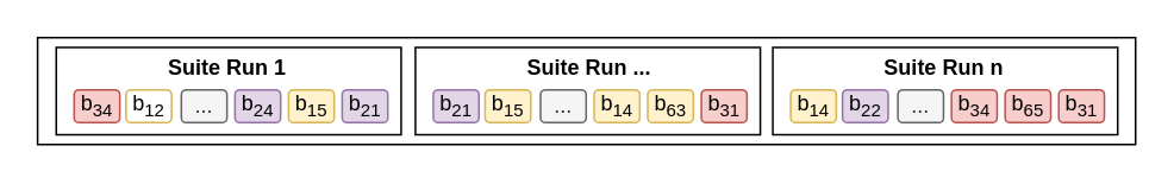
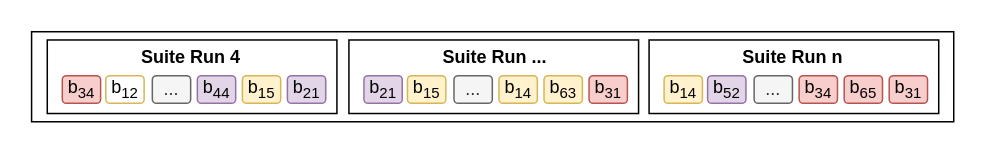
- <mxCell id="10" value="Suite Run 1" style="text;html=1;strokeColor=none;fillColor=none;align=center;verticalAlign=middle;whiteSpace=wrap;rounded=0;fontStyle=1" vertex="1" parent="1"><mxGeometry x="92" y="23" width="70" height="30" as="geometry" /></mxCell>
+ <mxCell id="10" value="Suite Run 4" style="text;html=1;strokeColor=none;fillColor=none;align=center;verticalAlign=middle;whiteSpace=wrap;rounded=0;fontStyle=1" vertex="1" parent="1"><mxGeometry x="92" y="23" width="70" height="30" as="geometry" /></mxCell>
- <mxCell id="6" value="b&lt;sub&gt;24&lt;/sub&gt;" style="rounded=1;whiteSpace=wrap;html=1;fillColor=#e1d5e7;strokeColor=#9673a6;" vertex="1" parent="1"><mxGeometry x="131.003" y="49.777" width="25.544" height="18.45" as="geometry" /></mxCell>
+ <mxCell id="6" value="b&lt;sub&gt;44&lt;/sub&gt;" style="rounded=1;whiteSpace=wrap;html=1;fillColor=#e1d5e7;strokeColor=#9673a6;" vertex="1" parent="1"><mxGeometry x="131.003" y="49.777" width="25.544" height="18.45" as="geometry" /></mxCell>
- <mxCell id="20" value="b&lt;sub&gt;22&lt;/sub&gt;" style="rounded=1;whiteSpace=wrap;html=1;fillColor=#e1d5e7;strokeColor=#9673a6;" vertex="1" parent="1"><mxGeometry x="471.003" y="49.777" width="25.544" height="18.45" as="geometry" /></mxCell>
+ <mxCell id="20" value="b&lt;sub&gt;52&lt;/sub&gt;" style="rounded=1;whiteSpace=wrap;html=1;fillColor=#e1d5e7;strokeColor=#9673a6;" vertex="1" parent="1"><mxGeometry x="471.003" y="49.777" width="25.544" height="18.45" as="geometry" /></mxCell>
